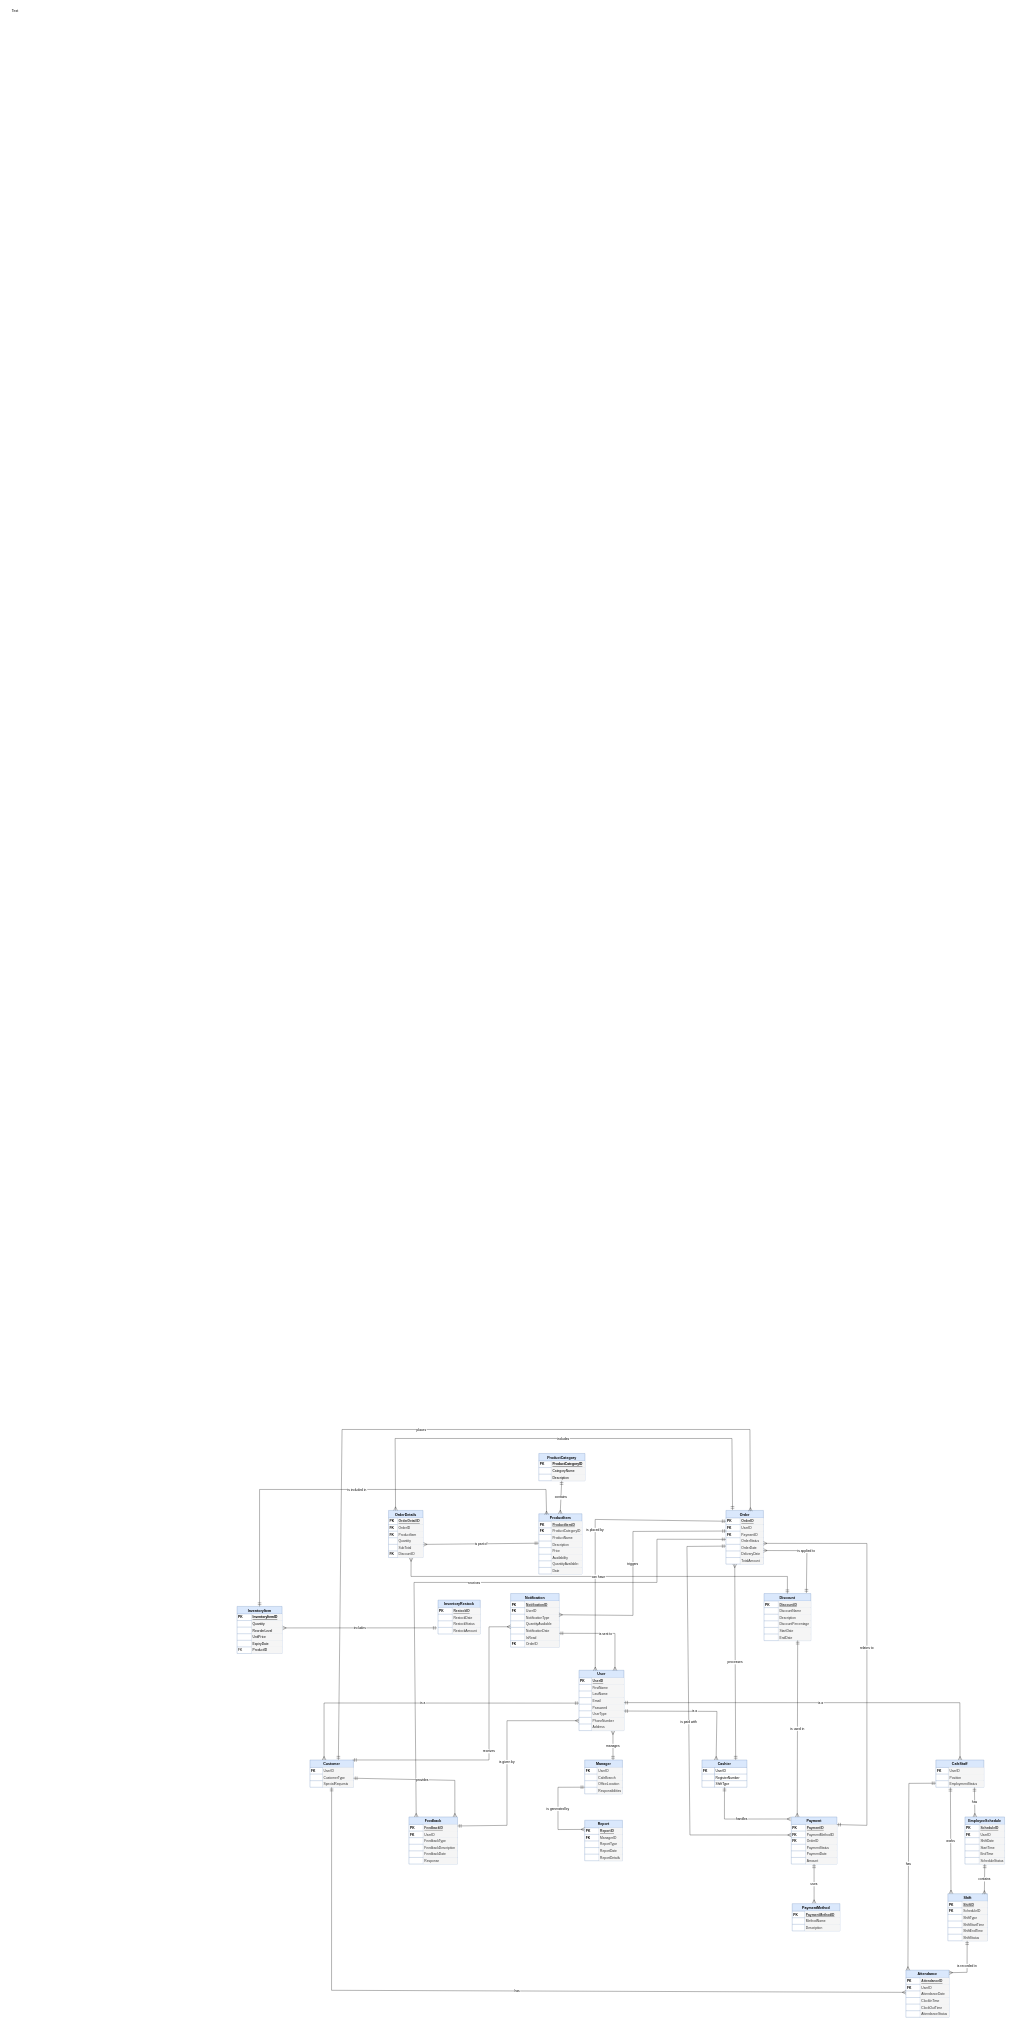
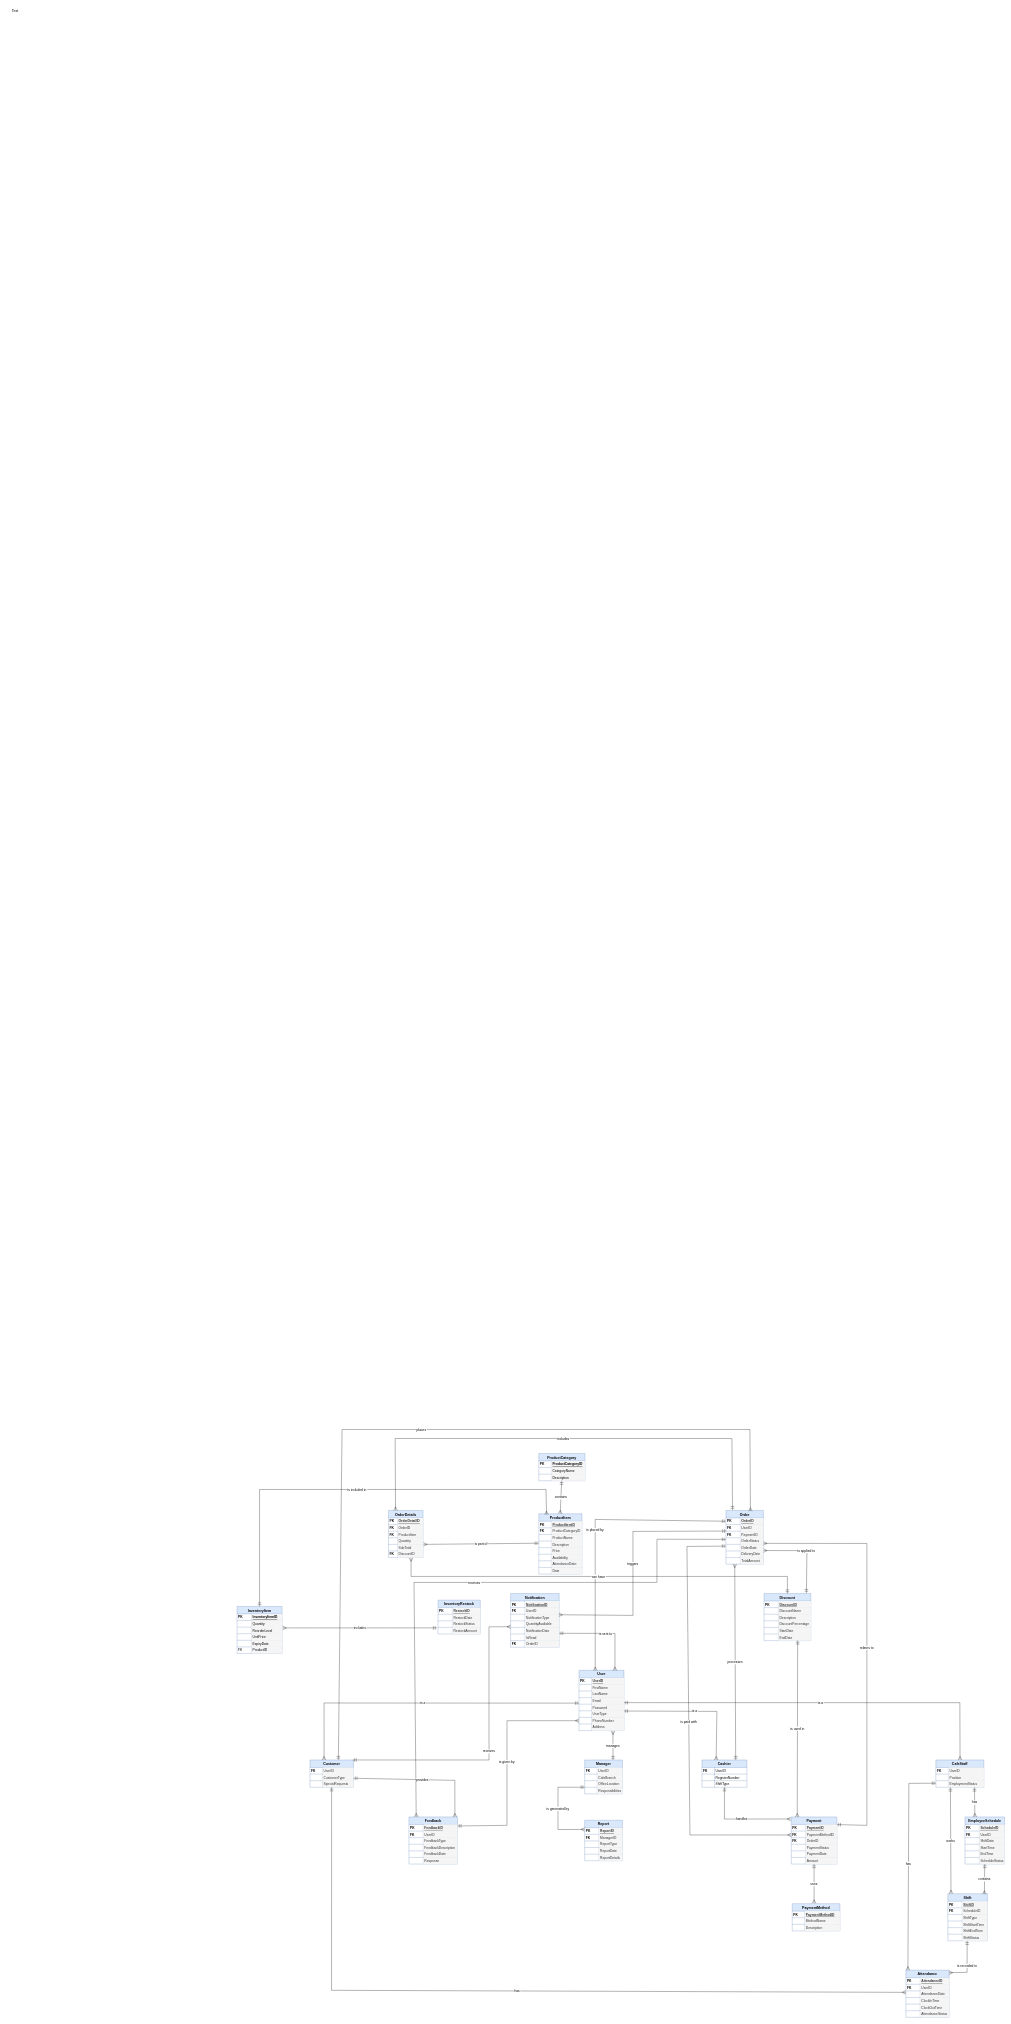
- <mxCell id="181" value="QuantityAvailable: " style="shape=partialRectangle;connectable=0;fillColor=#f5f5f5;top=0;left=0;bottom=0;right=0;align=left;spacingLeft=2;overflow=hidden;fontSize=11;fontColor=#333333;strokeColor=#666666;" parent="179" vertex="1"><mxGeometry x="42" width="102" height="22" as="geometry"><mxRectangle width="102" height="22" as="alternateBounds" /></mxGeometry></mxCell>
+ <mxCell id="181" value="AttendanceDate: " style="shape=partialRectangle;connectable=0;fillColor=#f5f5f5;top=0;left=0;bottom=0;right=0;align=left;spacingLeft=2;overflow=hidden;fontSize=11;fontColor=#333333;strokeColor=#666666;" parent="179" vertex="1"><mxGeometry x="42" width="102" height="22" as="geometry"><mxRectangle width="102" height="22" as="alternateBounds" /></mxGeometry></mxCell>
